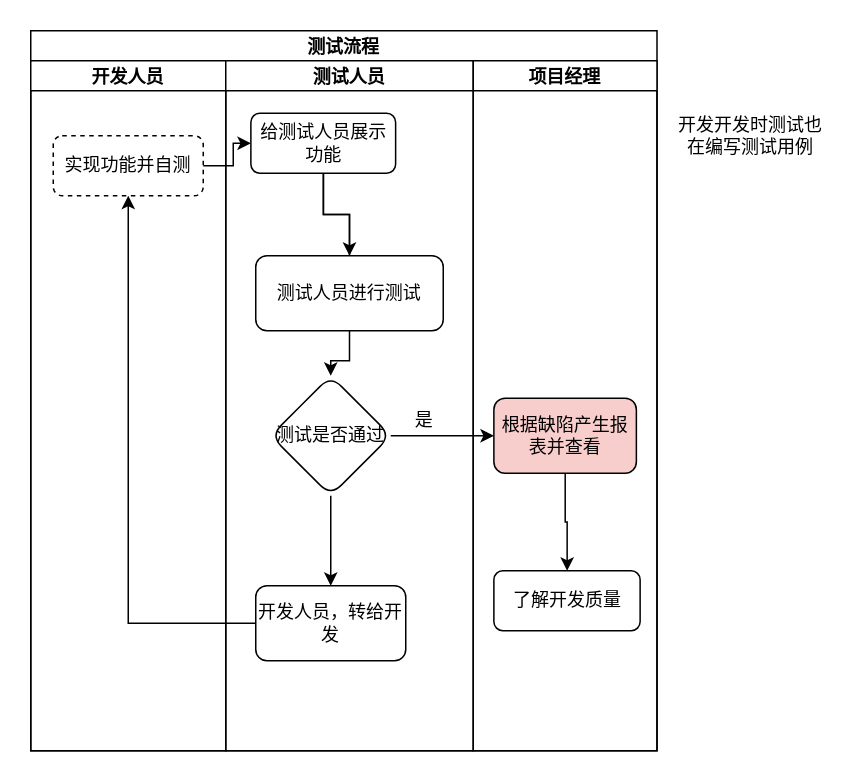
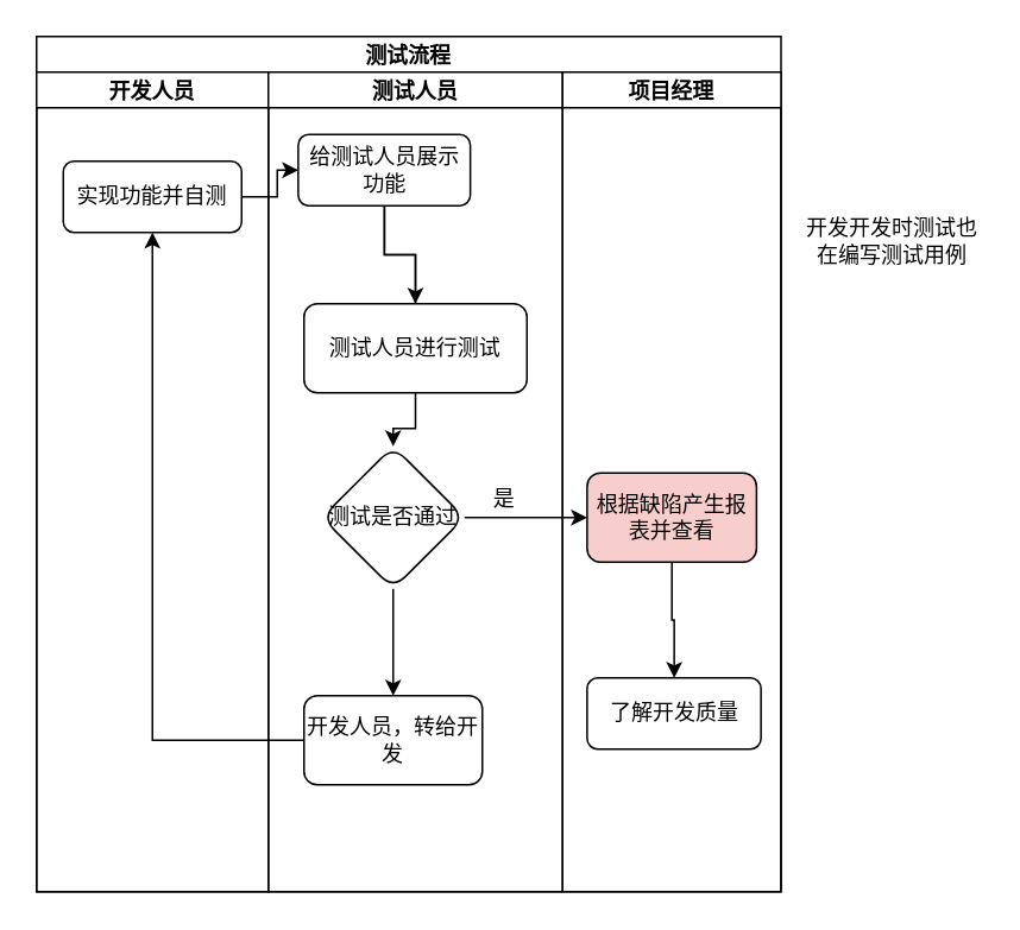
- <mxCell id="23" value="开发开发时测试也在编写测试用例" style="text;html=1;strokeColor=none;fillColor=none;align=center;verticalAlign=middle;whiteSpace=wrap;rounded=0;" vertex="1" parent="1"><mxGeometry x="450" y="60" width="100" height="60" as="geometry" /></mxCell>
+ <mxCell id="23" value="开发开发时测试也在编写测试用例" style="text;html=1;strokeColor=none;fillColor=none;align=center;verticalAlign=middle;whiteSpace=wrap;rounded=0;" vertex="1" parent="1"><mxGeometry x="450" y="105" width="100" height="60" as="geometry" /></mxCell>
- <mxCell id="4" value="实现功能并自测" style="rounded=1;whiteSpace=wrap;html=1;dashed=1;" parent="3" vertex="1"><mxGeometry x="15" y="50" width="100" height="40" as="geometry" /></mxCell>
+ <mxCell id="4" value="实现功能并自测" style="rounded=1;whiteSpace=wrap;html=1;" parent="3" vertex="1"><mxGeometry x="15" y="50" width="100" height="40" as="geometry" /></mxCell>
